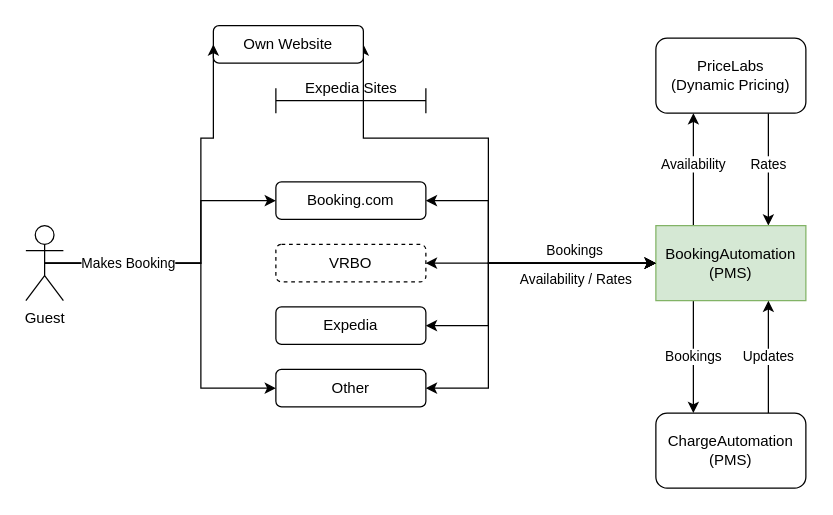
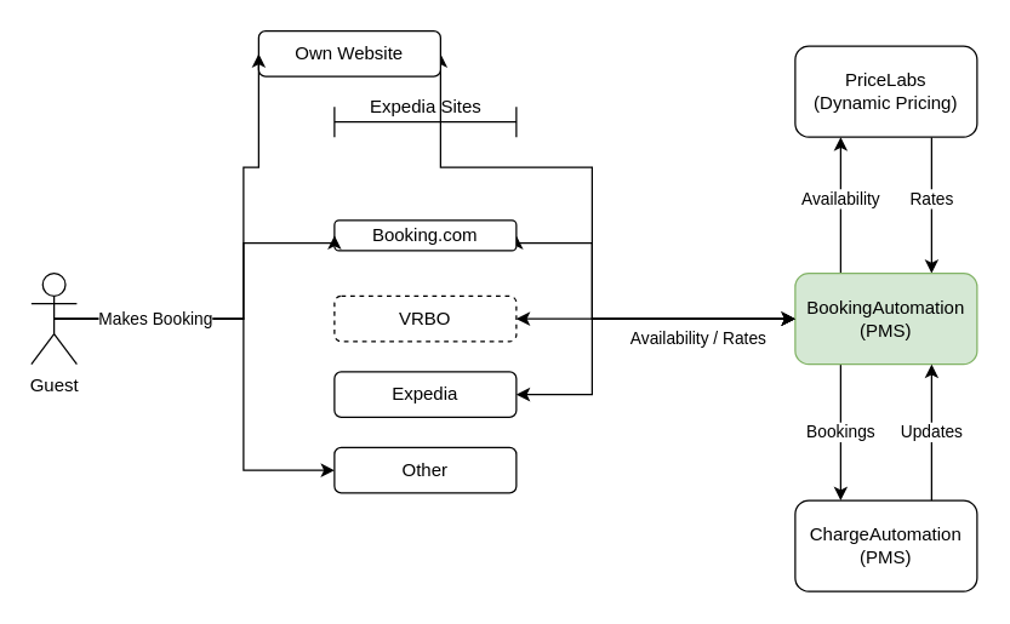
- <mxCell id="13" value="Booking.com" style="rounded=1;whiteSpace=wrap;html=1;" vertex="1" parent="1"><mxGeometry x="220" y="145" width="120" height="30" as="geometry" /></mxCell>
+ <mxCell id="13" value="Booking.com" style="rounded=1;whiteSpace=wrap;html=1;" vertex="1" parent="1"><mxGeometry x="220" y="145" width="120" height="20" as="geometry" /></mxCell>
- <mxCell id="9" value="BookingAutomation&lt;br&gt;(PMS)" style="whiteSpace=wrap;html=1;fillColor=#d5e8d4;strokeColor=#82b366;rounded=0;" vertex="1" parent="1"><mxGeometry x="524" y="180" width="120" height="60" as="geometry" /></mxCell>
+ <mxCell id="9" value="BookingAutomation&lt;br&gt;(PMS)" style="rounded=1;whiteSpace=wrap;html=1;fillColor=#d5e8d4;strokeColor=#82b366;" vertex="1" parent="1"><mxGeometry x="524" y="180" width="120" height="60" as="geometry" /></mxCell>
- <mxCell id="20" style="edgeStyle=orthogonalEdgeStyle;rounded=0;orthogonalLoop=1;jettySize=auto;html=1;exitX=1;exitY=0.5;exitDx=0;exitDy=0;entryX=0;entryY=0.5;entryDx=0;entryDy=0;startArrow=classic;startFill=1;" edge="1" parent="1" source="22" target="9"><mxGeometry relative="1" as="geometry"><Array as="points"><mxPoint x="390" y="310" /><mxPoint x="390" y="210" /></Array></mxGeometry></mxCell>
- <mxCell id="21" value="Bookings" style="edgeLabel;html=1;align=center;verticalAlign=middle;resizable=0;points=[];" vertex="1" connectable="0" parent="20"><mxGeometry x="0.324" y="2" relative="1" as="geometry"><mxPoint x="30" y="-9" as="offset" /></mxGeometry></mxCell>
